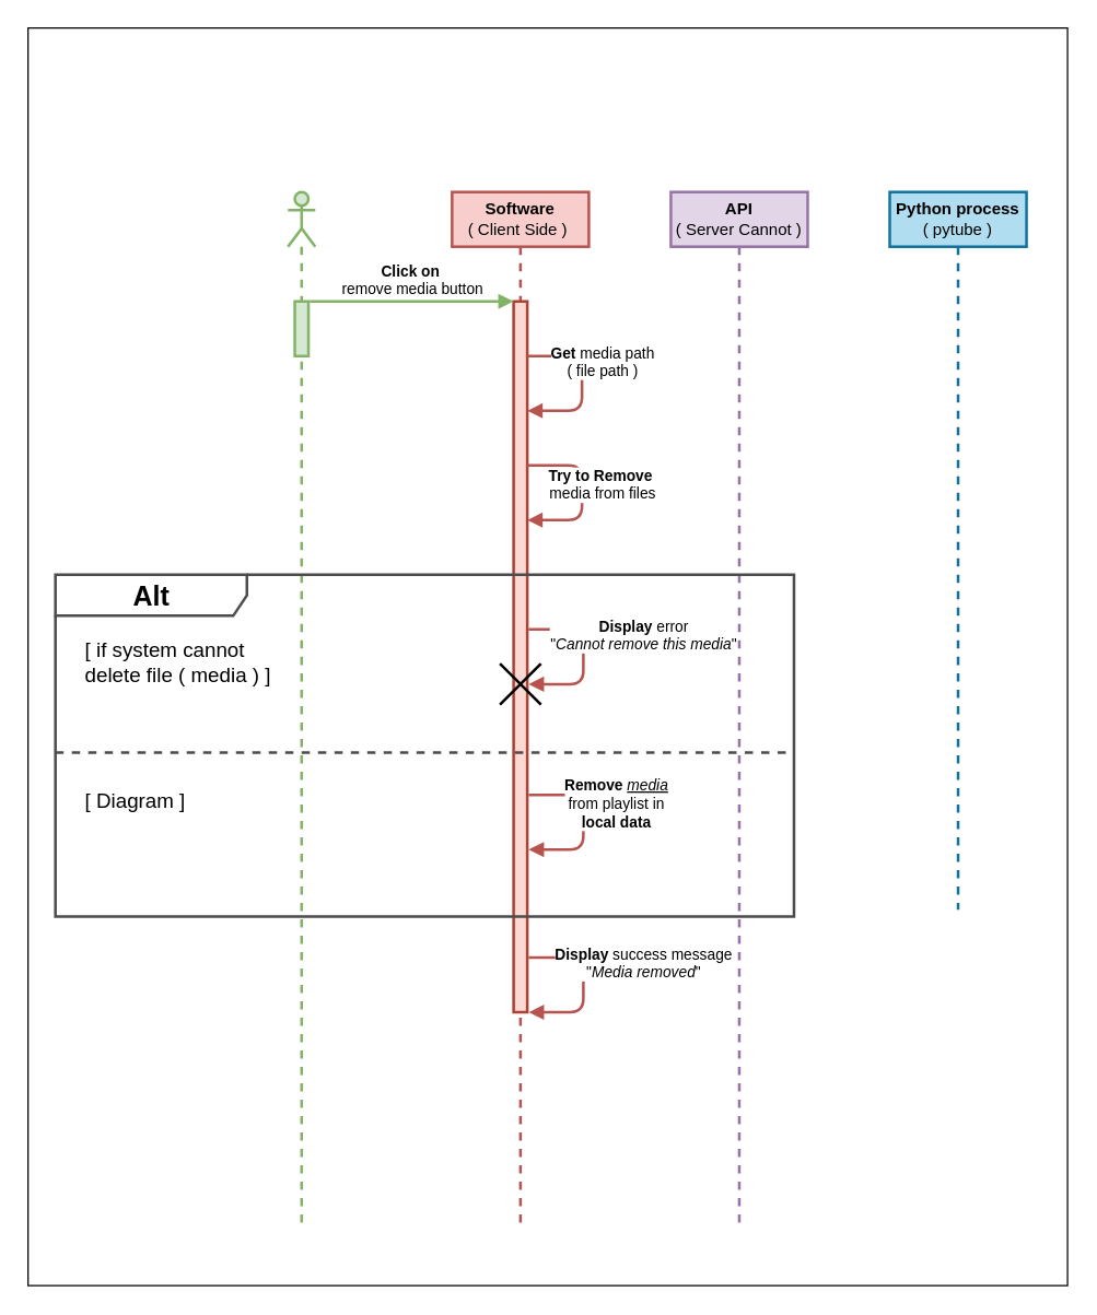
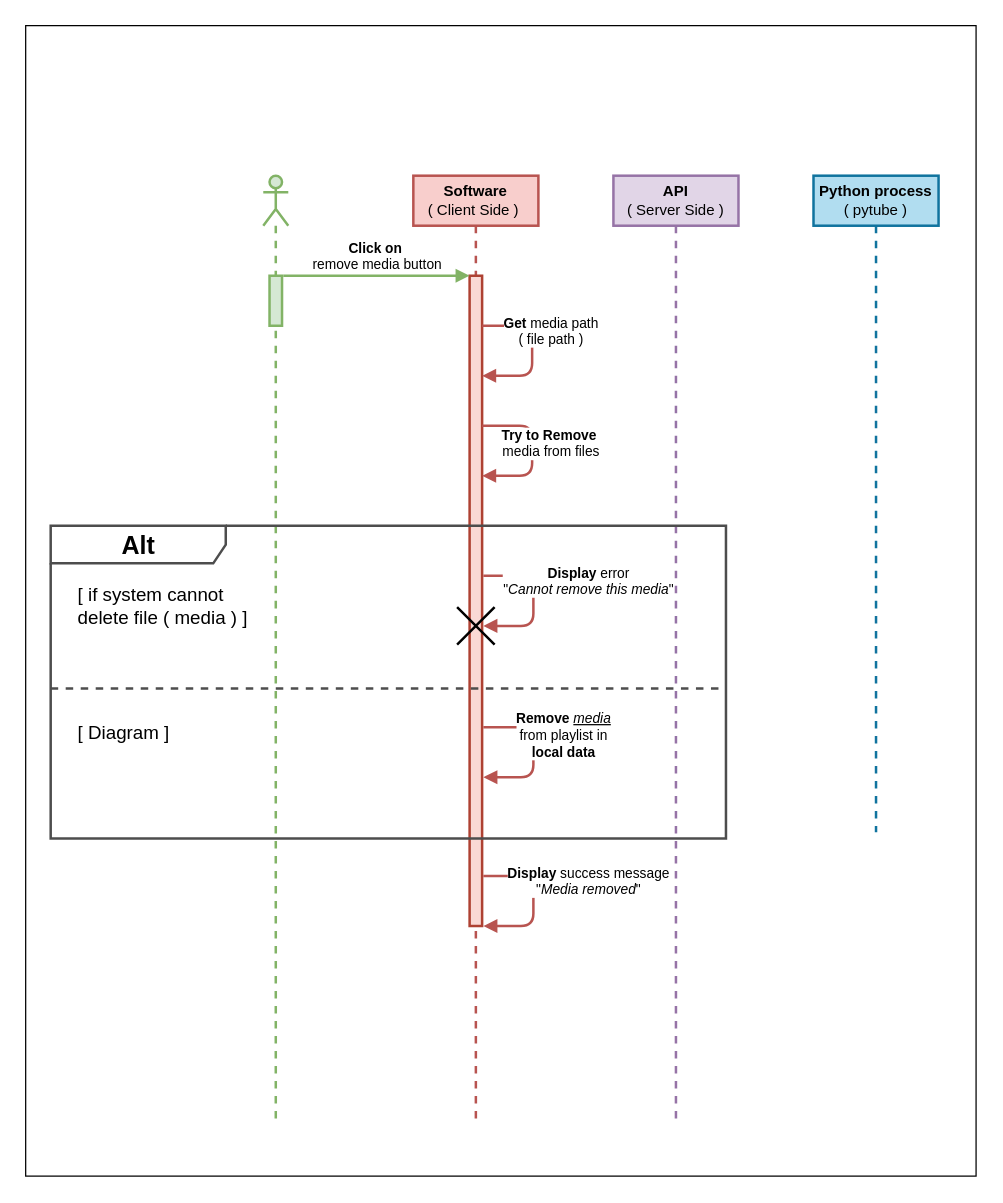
- <mxCell id="11" value="&lt;b&gt;API&lt;/b&gt;&lt;br&gt;( Server Cannot )" style="shape=umlLifeline;perimeter=lifelinePerimeter;whiteSpace=wrap;html=1;container=1;collapsible=0;recursiveResize=0;outlineConnect=0;strokeColor=#9673a6;strokeWidth=2;fillColor=#e1d5e7;fontColor=#000000;" vertex="1" parent="1"><mxGeometry x="490" y="140" width="100" height="760" as="geometry" /></mxCell>
+ <mxCell id="11" value="&lt;b&gt;API&lt;/b&gt;&lt;br&gt;( Server Side )" style="shape=umlLifeline;perimeter=lifelinePerimeter;whiteSpace=wrap;html=1;container=1;collapsible=0;recursiveResize=0;outlineConnect=0;strokeColor=#9673a6;strokeWidth=2;fillColor=#e1d5e7;fontColor=#000000;" vertex="1" parent="1"><mxGeometry x="490" y="140" width="100" height="760" as="geometry" /></mxCell>
